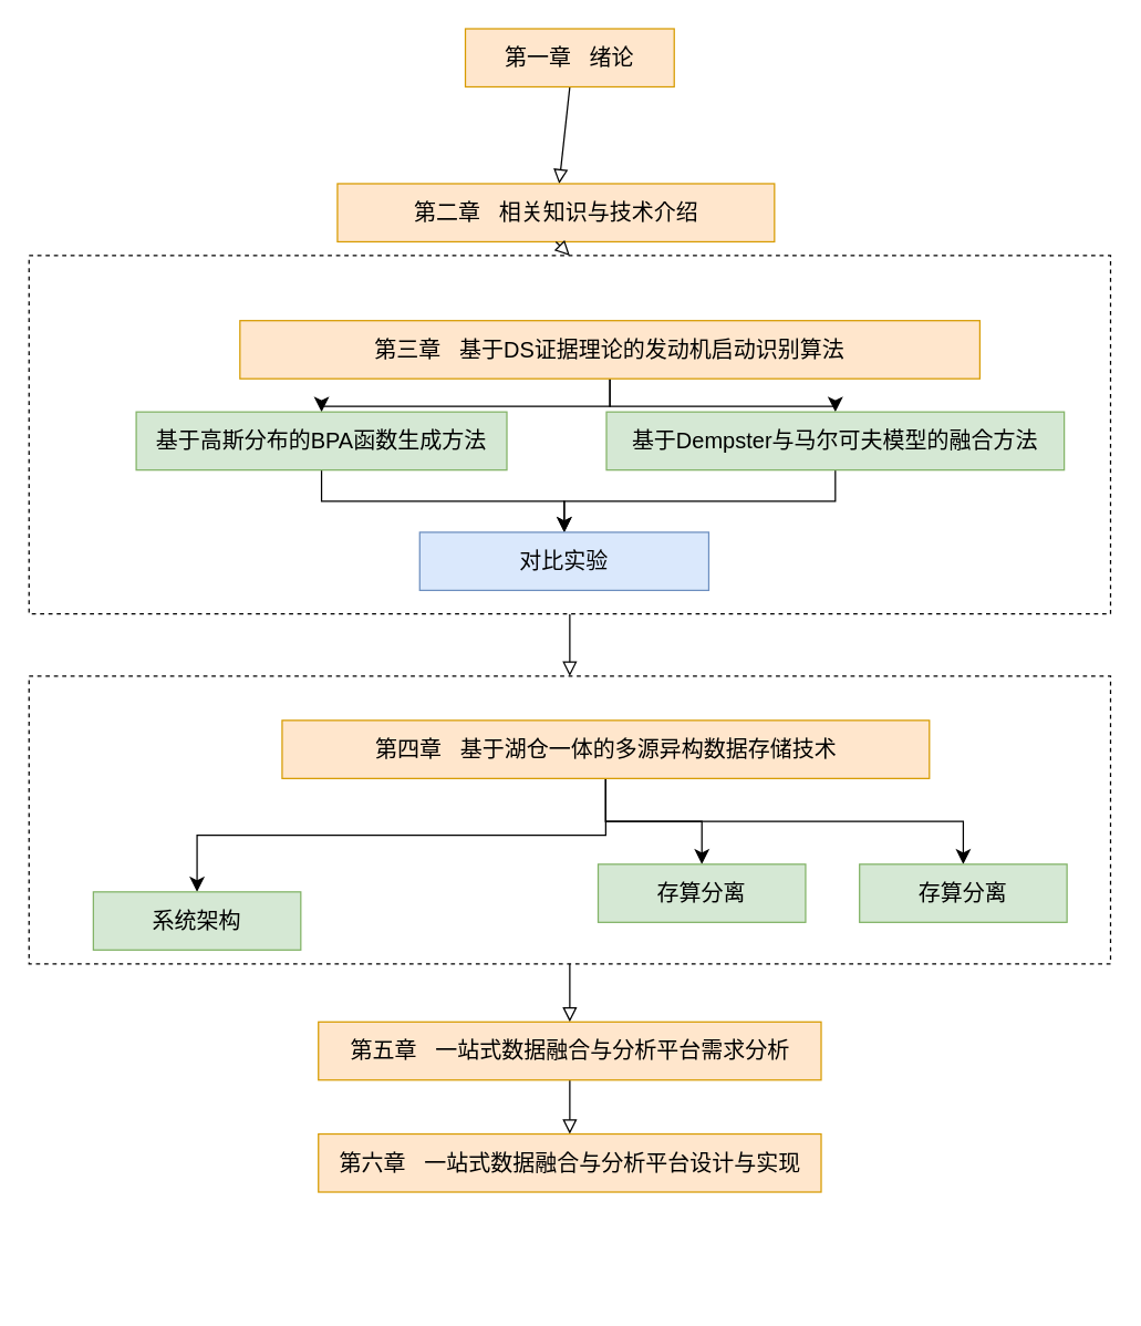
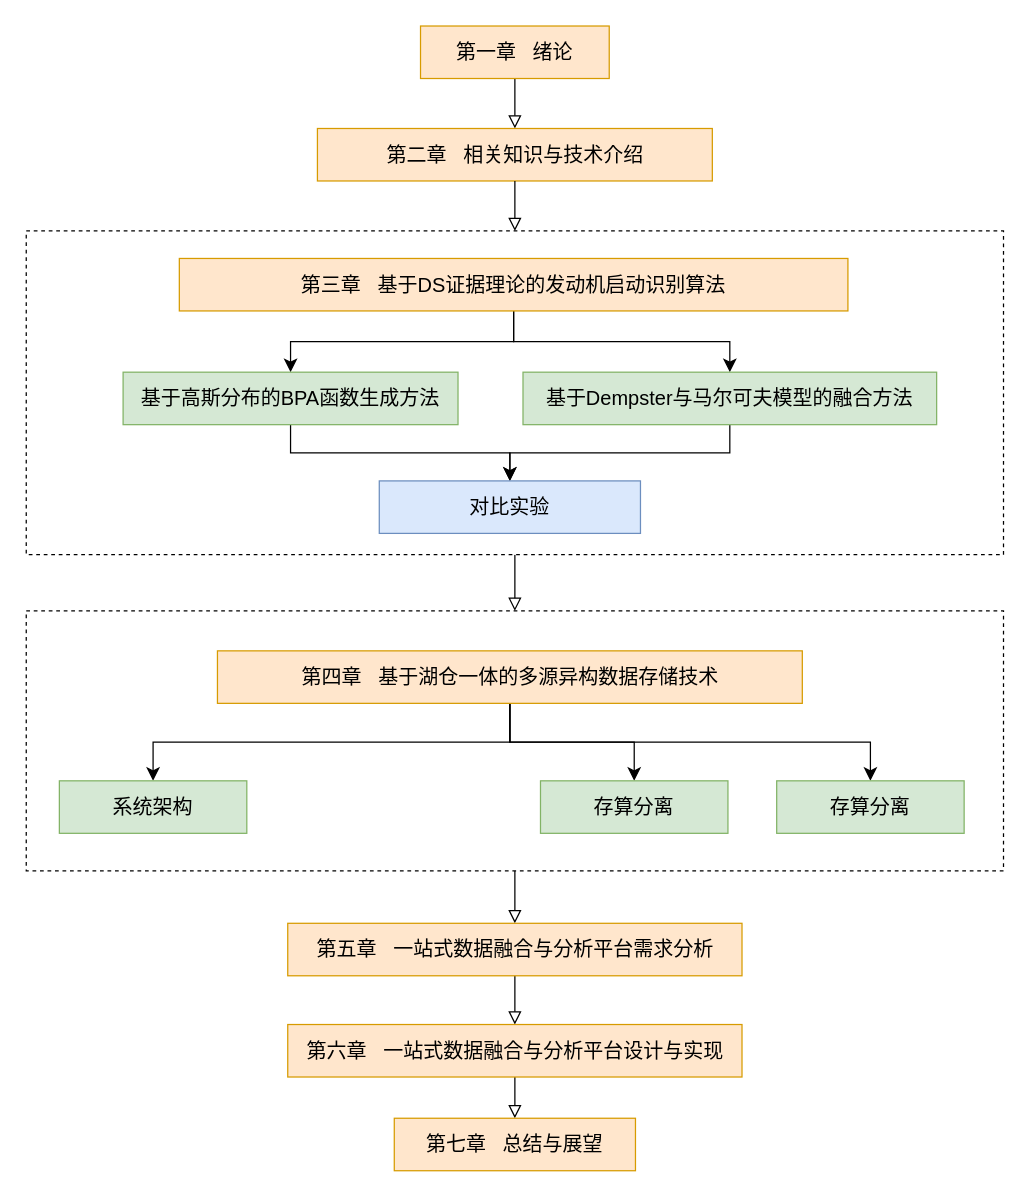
- <mxCell id="8" value="&lt;font style=&quot;font-size: 16px;&quot;&gt;第二章&amp;nbsp; &amp;nbsp;相关知识与技术介绍&lt;/font&gt;" style="rounded=0;whiteSpace=wrap;html=1;fillColor=#ffe6cc;strokeColor=#d79b00;" vertex="1" parent="1"><mxGeometry x="243.5" y="132" width="316" height="42" as="geometry" /></mxCell>
+ <mxCell id="8" value="&lt;font style=&quot;font-size: 16px;&quot;&gt;第二章&amp;nbsp; &amp;nbsp;相关知识与技术介绍&lt;/font&gt;" style="rounded=0;whiteSpace=wrap;html=1;fillColor=#ffe6cc;strokeColor=#d79b00;" vertex="1" parent="1"><mxGeometry x="253.5" y="102" width="316" height="42" as="geometry" /></mxCell>
- <mxCell id="11" value="&lt;font style=&quot;font-size: 16px;&quot;&gt;第三章&amp;nbsp; &amp;nbsp;基于DS证据理论的发动机启动识别算法&lt;/font&gt;" style="rounded=0;whiteSpace=wrap;html=1;fillColor=#ffe6cc;strokeColor=#d79b00;" vertex="1" parent="1"><mxGeometry x="173" y="231" width="535" height="42" as="geometry" /></mxCell>
+ <mxCell id="11" value="&lt;font style=&quot;font-size: 16px;&quot;&gt;第三章&amp;nbsp; &amp;nbsp;基于DS证据理论的发动机启动识别算法&lt;/font&gt;" style="rounded=0;whiteSpace=wrap;html=1;fillColor=#ffe6cc;strokeColor=#d79b00;" vertex="1" parent="1"><mxGeometry x="143" y="206" width="535" height="42" as="geometry" /></mxCell>
- <mxCell id="15" value="&lt;font style=&quot;font-size: 16px;&quot;&gt;基于Dempster与马尔可夫模型的融合方法&lt;/font&gt;&lt;span style=&quot;font-size:14.0pt;font-family:黑体;&lt;br/&gt;mso-bidi-font-family:&amp;quot;Times New Roman&amp;quot;;mso-bidi-theme-font:minor-bidi;&lt;br/&gt;mso-ansi-language:EN-US;mso-fareast-language:ZH-CN;mso-bidi-language:AR-SA&quot;&gt;&lt;/span&gt;" style="rounded=0;whiteSpace=wrap;html=1;fillColor=#d5e8d4;strokeColor=#82b366;" vertex="1" parent="1"><mxGeometry x="438" y="297" width="331" height="42" as="geometry" /></mxCell>
+ <mxCell id="15" value="&lt;font style=&quot;font-size: 16px;&quot;&gt;基于Dempster与马尔可夫模型的融合方法&lt;/font&gt;&lt;span style=&quot;font-size:14.0pt;font-family:黑体;&lt;br/&gt;mso-bidi-font-family:&amp;quot;Times New Roman&amp;quot;;mso-bidi-theme-font:minor-bidi;&lt;br/&gt;mso-ansi-language:EN-US;mso-fareast-language:ZH-CN;mso-bidi-language:AR-SA&quot;&gt;&lt;/span&gt;" style="rounded=0;whiteSpace=wrap;html=1;fillColor=#d5e8d4;strokeColor=#82b366;" vertex="1" parent="1"><mxGeometry x="418" y="297" width="331" height="42" as="geometry" /></mxCell>
- <mxCell id="21" value="&lt;font style=&quot;font-size: 16px;&quot;&gt;第四章&amp;nbsp; &amp;nbsp;基于湖仓一体的多源异构数据存储技术&lt;/font&gt;" style="rounded=0;whiteSpace=wrap;html=1;fillColor=#ffe6cc;strokeColor=#d79b00;" vertex="1" parent="1"><mxGeometry x="203.5" y="520" width="468" height="42" as="geometry" /></mxCell>
+ <mxCell id="21" value="&lt;font style=&quot;font-size: 16px;&quot;&gt;第四章&amp;nbsp; &amp;nbsp;基于湖仓一体的多源异构数据存储技术&lt;/font&gt;" style="rounded=0;whiteSpace=wrap;html=1;fillColor=#ffe6cc;strokeColor=#d79b00;" vertex="1" parent="1"><mxGeometry x="173.5" y="520" width="468" height="42" as="geometry" /></mxCell>
- <mxCell id="22" value="&lt;font style=&quot;font-size: 16px;&quot;&gt;系统架构&lt;/font&gt;" style="rounded=0;whiteSpace=wrap;html=1;fillColor=#d5e8d4;strokeColor=#82b366;" vertex="1" parent="1"><mxGeometry x="67" y="644" width="150" height="42" as="geometry" /></mxCell>
+ <mxCell id="22" value="&lt;font style=&quot;font-size: 16px;&quot;&gt;系统架构&lt;/font&gt;" style="rounded=0;whiteSpace=wrap;html=1;fillColor=#d5e8d4;strokeColor=#82b366;" vertex="1" parent="1"><mxGeometry x="47" y="624" width="150" height="42" as="geometry" /></mxCell>
+ <mxCell id="27" style="edgeStyle=none;curved=1;rounded=0;orthogonalLoop=1;jettySize=auto;html=1;exitX=0.5;exitY=1;exitDx=0;exitDy=0;entryX=0.5;entryY=0;entryDx=0;entryDy=0;fontSize=12;startSize=8;endSize=8;endArrow=block;endFill=0;" edge="1" parent="1" source="28" target="29"><mxGeometry relative="1" as="geometry" /></mxCell>
+ <mxCell id="29" value="&lt;font style=&quot;font-size: 16px;&quot;&gt;第七章&amp;nbsp; &amp;nbsp;总结与展望&lt;/font&gt;" style="rounded=0;whiteSpace=wrap;html=1;fillColor=#ffe6cc;strokeColor=#d79b00;" vertex="1" parent="1"><mxGeometry x="315" y="894" width="193" height="42" as="geometry" /></mxCell>
